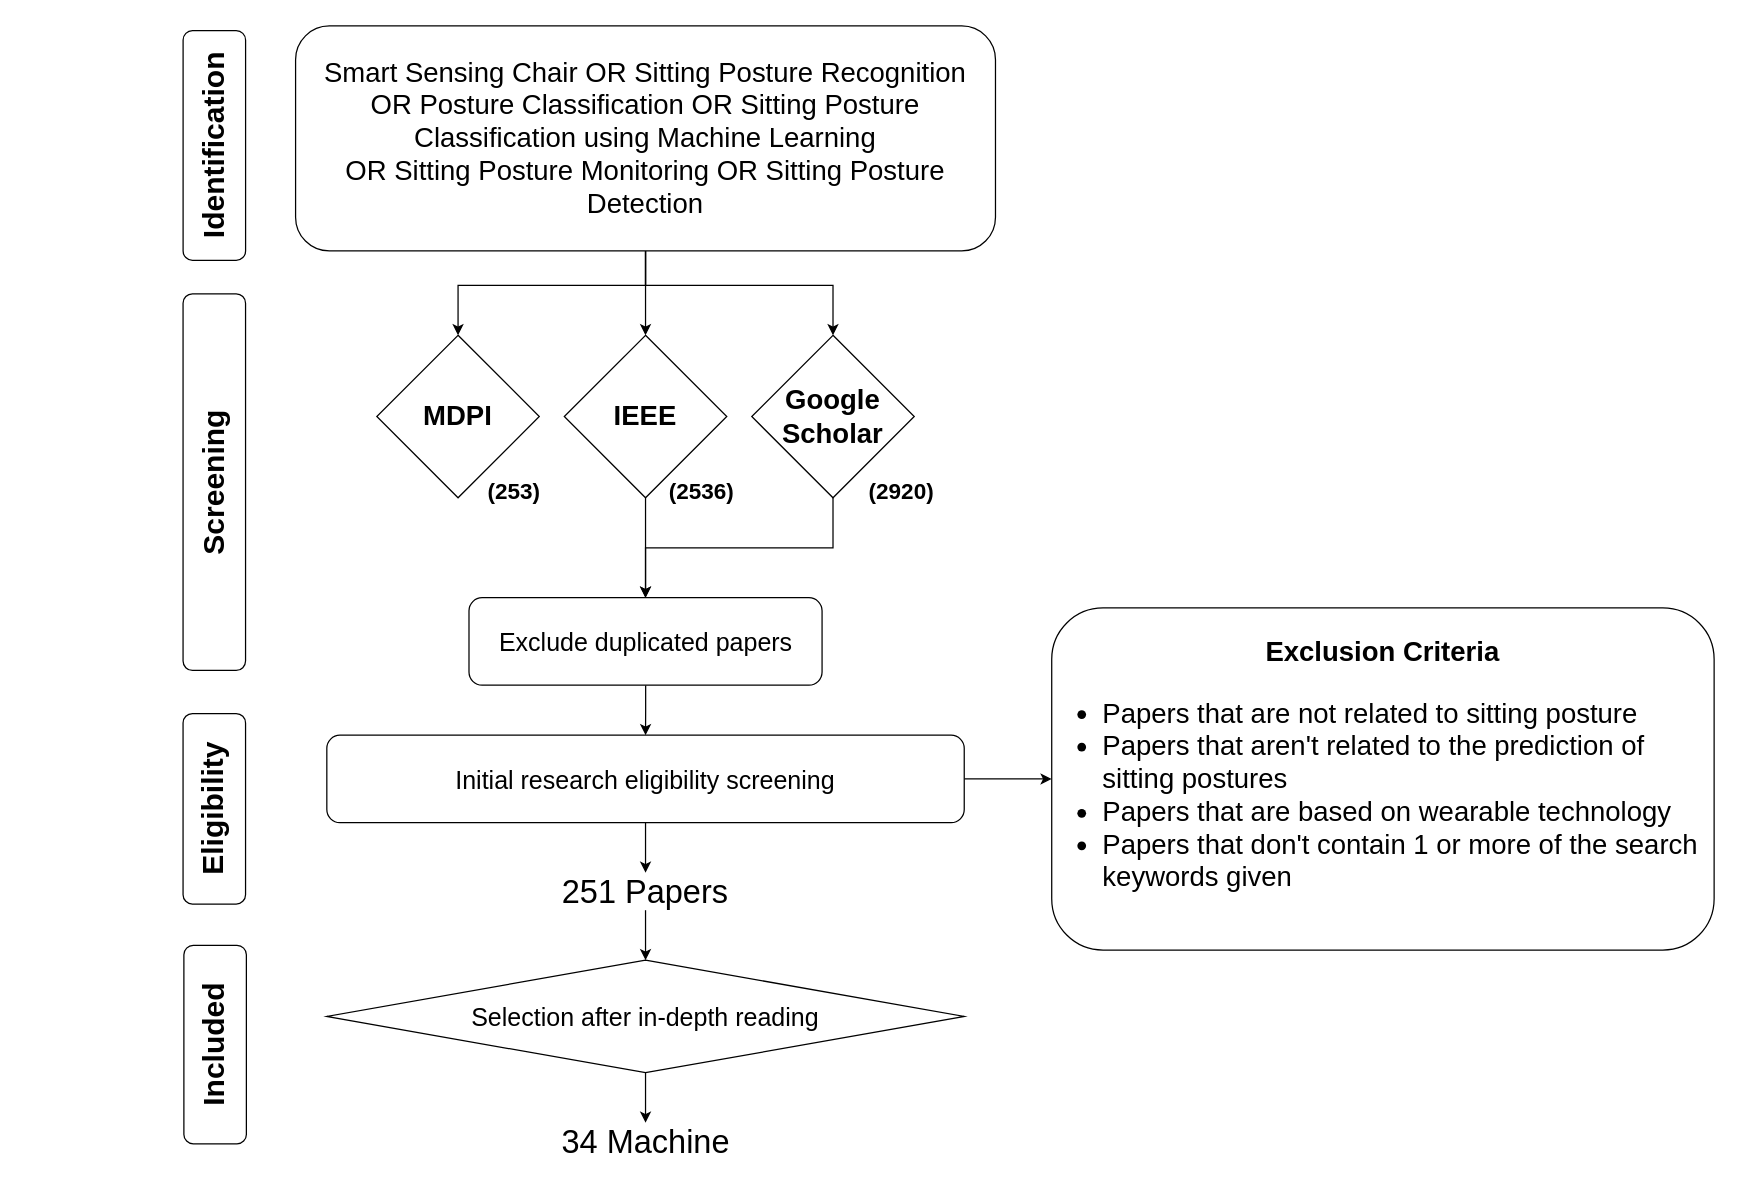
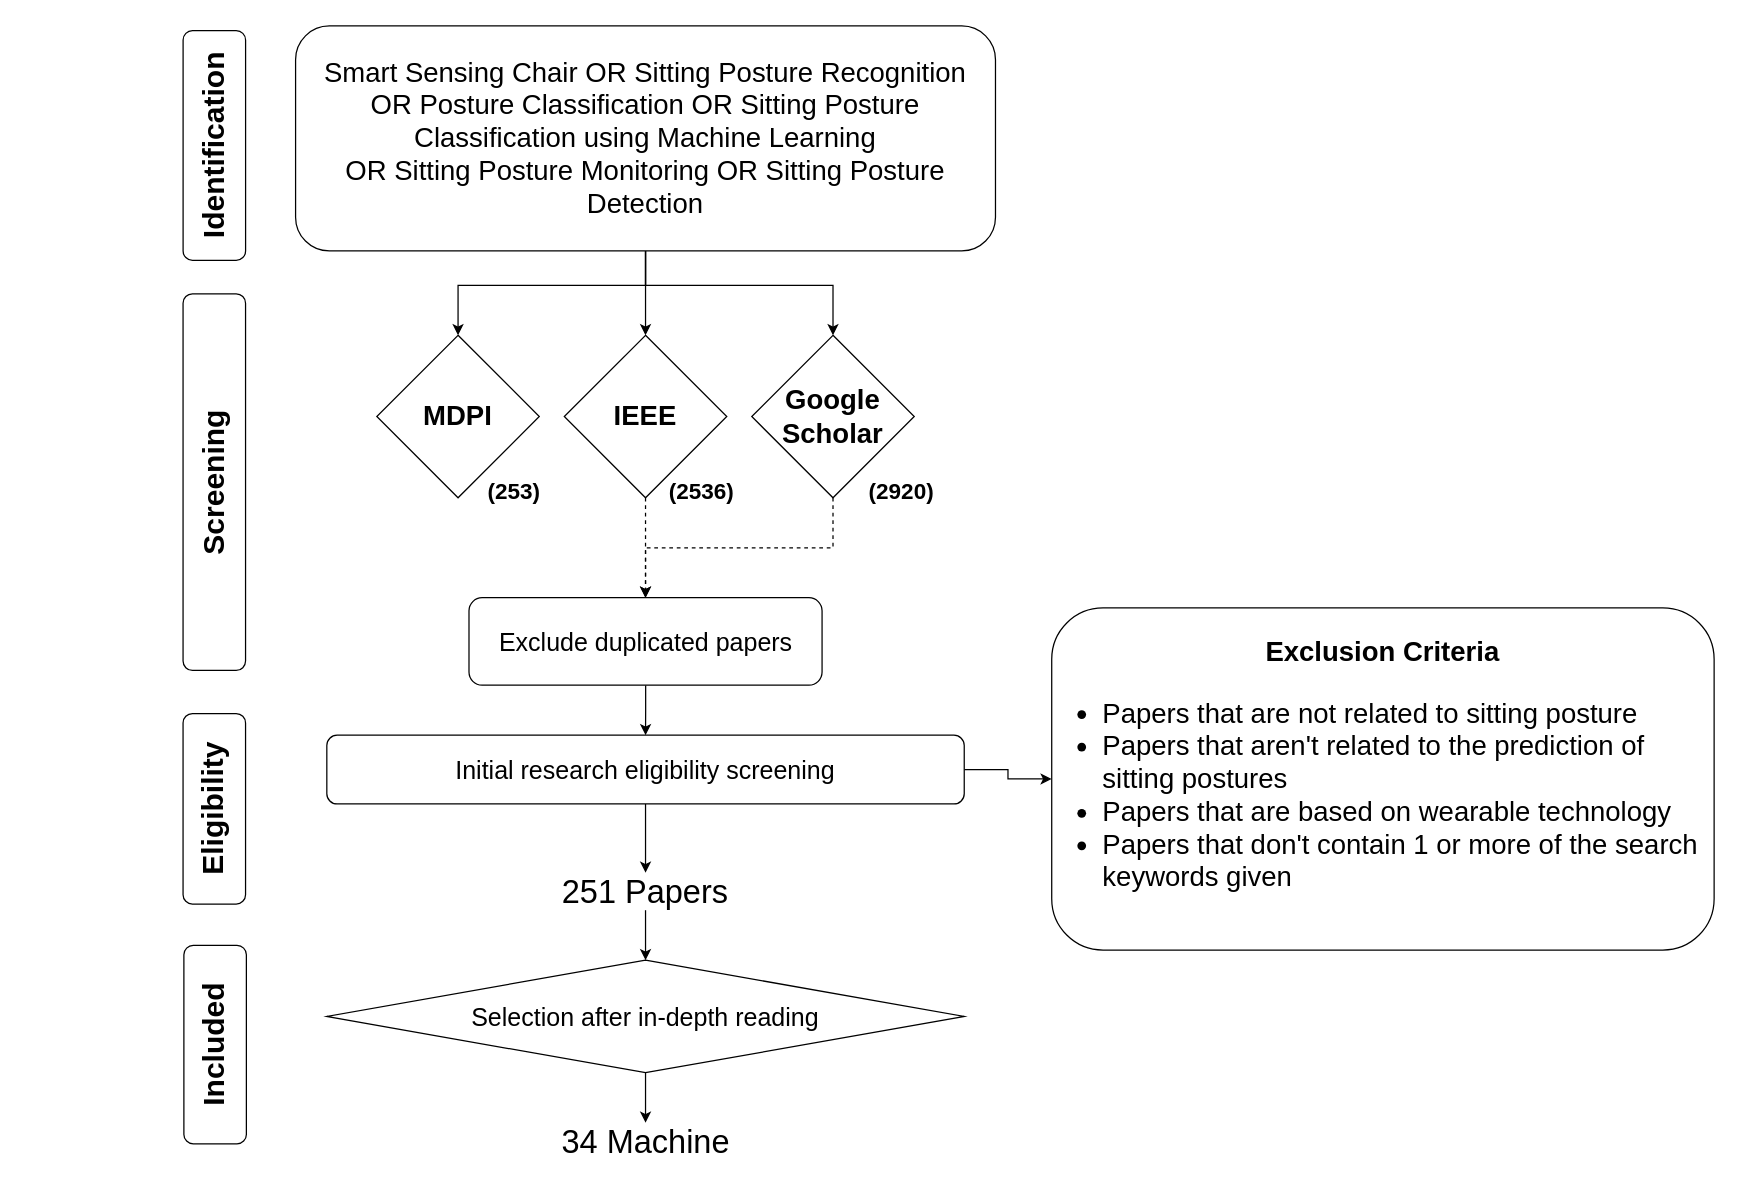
- <mxCell id="10" style="edgeStyle=orthogonalEdgeStyle;rounded=0;orthogonalLoop=1;jettySize=auto;html=1;exitX=0.5;exitY=1;exitDx=0;exitDy=0;entryX=0.5;entryY=0;entryDx=0;entryDy=0;" parent="1" source="11" target="15" edge="1"><mxGeometry relative="1" as="geometry"><mxPoint x="516" y="457.5" as="targetPoint" /></mxGeometry></mxCell>
+ <mxCell id="10" style="edgeStyle=orthogonalEdgeStyle;rounded=0;orthogonalLoop=1;jettySize=auto;html=1;exitX=0.5;exitY=1;exitDx=0;exitDy=0;entryX=0.5;entryY=0;entryDx=0;entryDy=0;dashed=1;" parent="1" source="11" target="15" edge="1"><mxGeometry relative="1" as="geometry"><mxPoint x="516" y="457.5" as="targetPoint" /></mxGeometry></mxCell>
- <mxCell id="12" style="edgeStyle=orthogonalEdgeStyle;rounded=0;orthogonalLoop=1;jettySize=auto;html=1;exitX=0.5;exitY=1;exitDx=0;exitDy=0;entryX=0.5;entryY=0;entryDx=0;entryDy=0;" parent="1" source="13" target="15" edge="1"><mxGeometry relative="1" as="geometry"><mxPoint x="521" y="457.5" as="targetPoint" /><Array as="points"><mxPoint x="666" y="437.5" /><mxPoint x="516" y="437.5" /></Array></mxGeometry></mxCell>
+ <mxCell id="12" style="edgeStyle=orthogonalEdgeStyle;rounded=0;orthogonalLoop=1;jettySize=auto;html=1;exitX=0.5;exitY=1;exitDx=0;exitDy=0;entryX=0.5;entryY=0;entryDx=0;entryDy=0;dashed=1;" parent="1" source="13" target="15" edge="1"><mxGeometry relative="1" as="geometry"><mxPoint x="521" y="457.5" as="targetPoint" /><Array as="points"><mxPoint x="666" y="437.5" /><mxPoint x="516" y="437.5" /></Array></mxGeometry></mxCell>
- <mxCell id="20" value="&lt;font style=&quot;font-size: 20px;&quot;&gt;Initial research eligibility screening&lt;/font&gt;" style="rounded=1;whiteSpace=wrap;html=1;fontSize=20;" parent="1" vertex="1"><mxGeometry x="261" y="587.5" width="510" height="70" as="geometry" /></mxCell>
+ <mxCell id="20" value="&lt;font style=&quot;font-size: 20px;&quot;&gt;Initial research eligibility screening&lt;/font&gt;" style="rounded=1;whiteSpace=wrap;html=1;fontSize=20;" parent="1" vertex="1"><mxGeometry x="261" y="587.5" width="510" height="55" as="geometry" /></mxCell>
